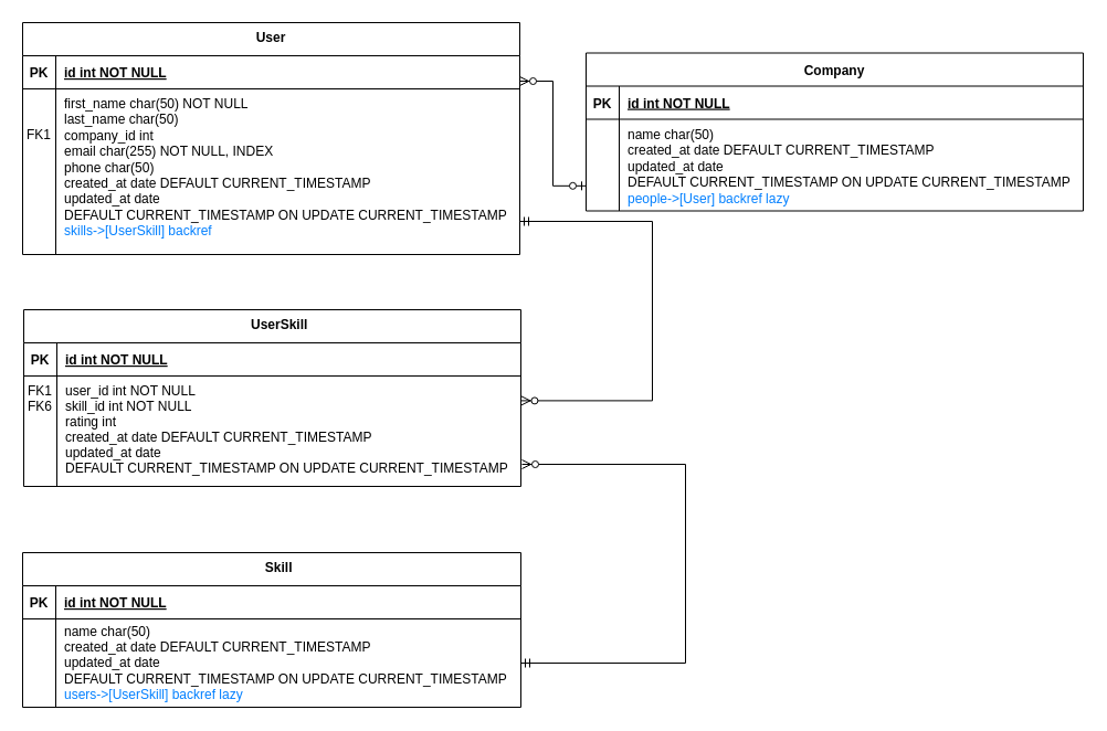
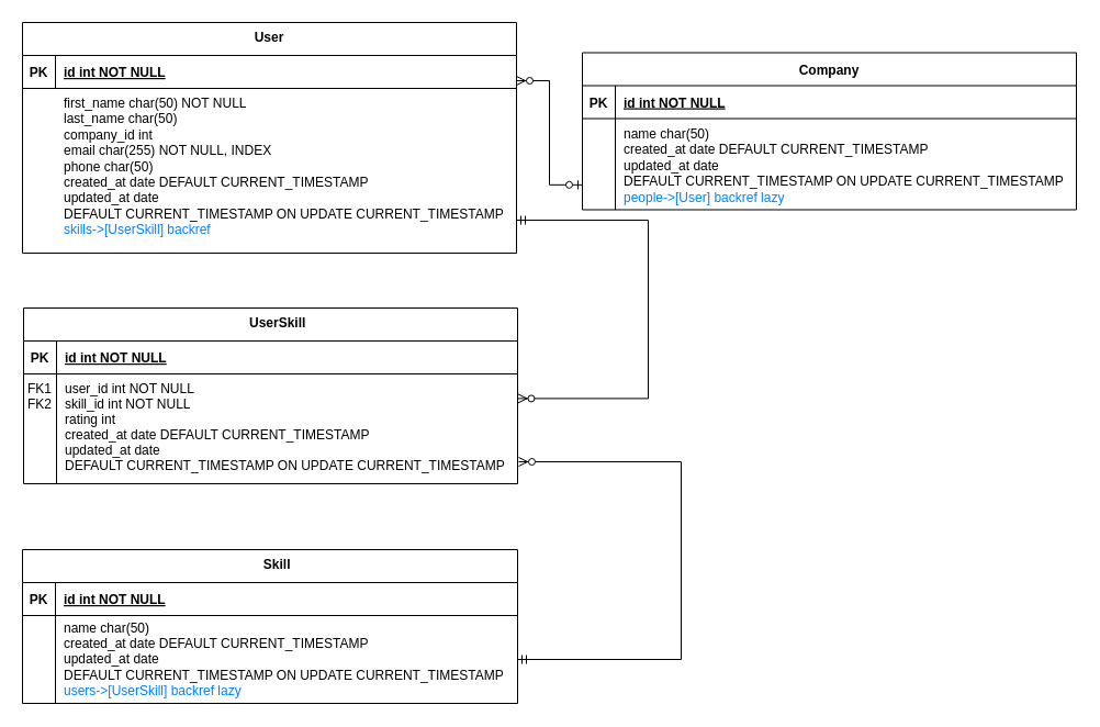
- <mxCell id="7" value="&#10;    &#10;    FK1    " style="shape=partialRectangle;overflow=hidden;connectable=0;fillColor=none;top=0;left=0;bottom=0;right=0;verticalAlign=top;align=center;" parent="6" vertex="1"><mxGeometry width="30" height="150" as="geometry"><mxRectangle width="30" height="150" as="alternateBounds" /></mxGeometry></mxCell>
- <mxCell id="14" value="FK1&#10;       FK6        " style="shape=partialRectangle;overflow=hidden;connectable=0;fillColor=none;top=0;left=0;bottom=0;right=0;verticalAlign=top;" parent="13" vertex="1"><mxGeometry width="30" height="100" as="geometry"><mxRectangle width="30" height="100" as="alternateBounds" /></mxGeometry></mxCell>
+ <mxCell id="14" value="FK1&#10;       FK2        " style="shape=partialRectangle;overflow=hidden;connectable=0;fillColor=none;top=0;left=0;bottom=0;right=0;verticalAlign=top;" parent="13" vertex="1"><mxGeometry width="30" height="100" as="geometry"><mxRectangle width="30" height="100" as="alternateBounds" /></mxGeometry></mxCell>
